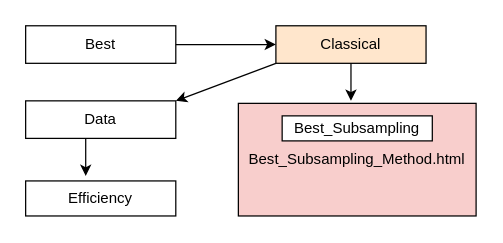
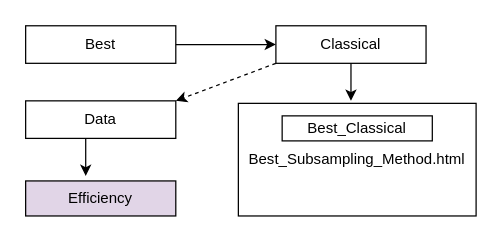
- <mxCell id="4" value="Classical" style="rounded=0;whiteSpace=wrap;html=1;fillColor=#ffe6cc;" parent="1" vertex="1"><mxGeometry x="220" y="20" width="120" height="30" as="geometry" /></mxCell>
+ <mxCell id="4" value="Classical" style="rounded=0;whiteSpace=wrap;html=1;" parent="1" vertex="1"><mxGeometry x="220" y="20" width="120" height="30" as="geometry" /></mxCell>
- <mxCell id="11" value="" style="endArrow=classic;html=1;entryX=1;entryY=0;entryDx=0;entryDy=0;exitX=0;exitY=1;exitDx=0;exitDy=0;" parent="1" source="4" target="6" edge="1"><mxGeometry width="50" height="50" relative="1" as="geometry"><mxPoint x="510" y="100" as="sourcePoint" /><mxPoint x="560" y="50" as="targetPoint" /></mxGeometry></mxCell>
+ <mxCell id="11" value="" style="endArrow=classic;html=1;entryX=1;entryY=0;entryDx=0;entryDy=0;exitX=0;exitY=1;exitDx=0;exitDy=0;dashed=1;" parent="1" source="4" target="6" edge="1"><mxGeometry width="50" height="50" relative="1" as="geometry"><mxPoint x="510" y="100" as="sourcePoint" /><mxPoint x="560" y="50" as="targetPoint" /></mxGeometry></mxCell>
- <mxCell id="5" value="Best_Subsampling" style="rounded=0;whiteSpace=wrap;html=1;" parent="1" vertex="1"><mxGeometry x="225" y="92" width="120" height="20" as="geometry" /></mxCell>
+ <mxCell id="5" value="Best_Classical" style="rounded=0;whiteSpace=wrap;html=1;" parent="1" vertex="1"><mxGeometry x="225" y="92" width="120" height="20" as="geometry" /></mxCell>
- <mxCell id="2" value="Best_Subsampling_Method.html" style="rounded=0;whiteSpace=wrap;html=1;fillColor=#f8cecc;" parent="1" vertex="1"><mxGeometry x="190" y="82" width="190" height="90" as="geometry" /></mxCell>
+ <mxCell id="2" value="Best_Subsampling_Method.html" style="rounded=0;whiteSpace=wrap;html=1;" parent="1" vertex="1"><mxGeometry x="190" y="82" width="190" height="90" as="geometry" /></mxCell>
- <mxCell id="7" value="Efficiency" style="rounded=0;whiteSpace=wrap;html=1;" parent="1" vertex="1"><mxGeometry x="20" y="144" width="120" height="28" as="geometry" /></mxCell>
+ <mxCell id="7" value="Efficiency" style="rounded=0;whiteSpace=wrap;html=1;fillColor=#e1d5e7;" parent="1" vertex="1"><mxGeometry x="20" y="144" width="120" height="28" as="geometry" /></mxCell>
